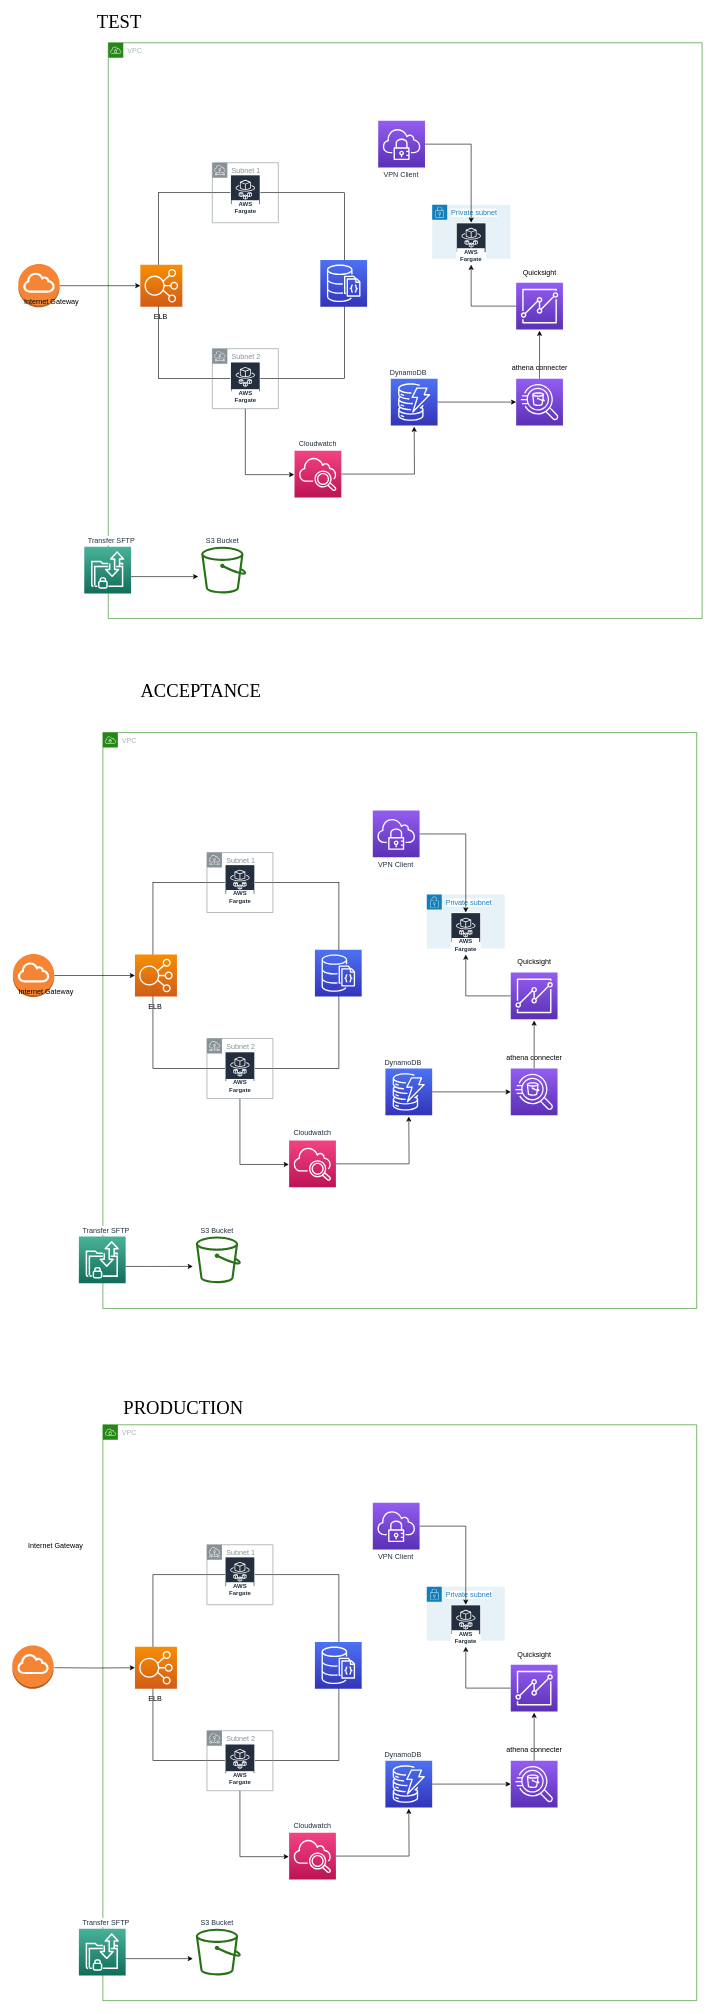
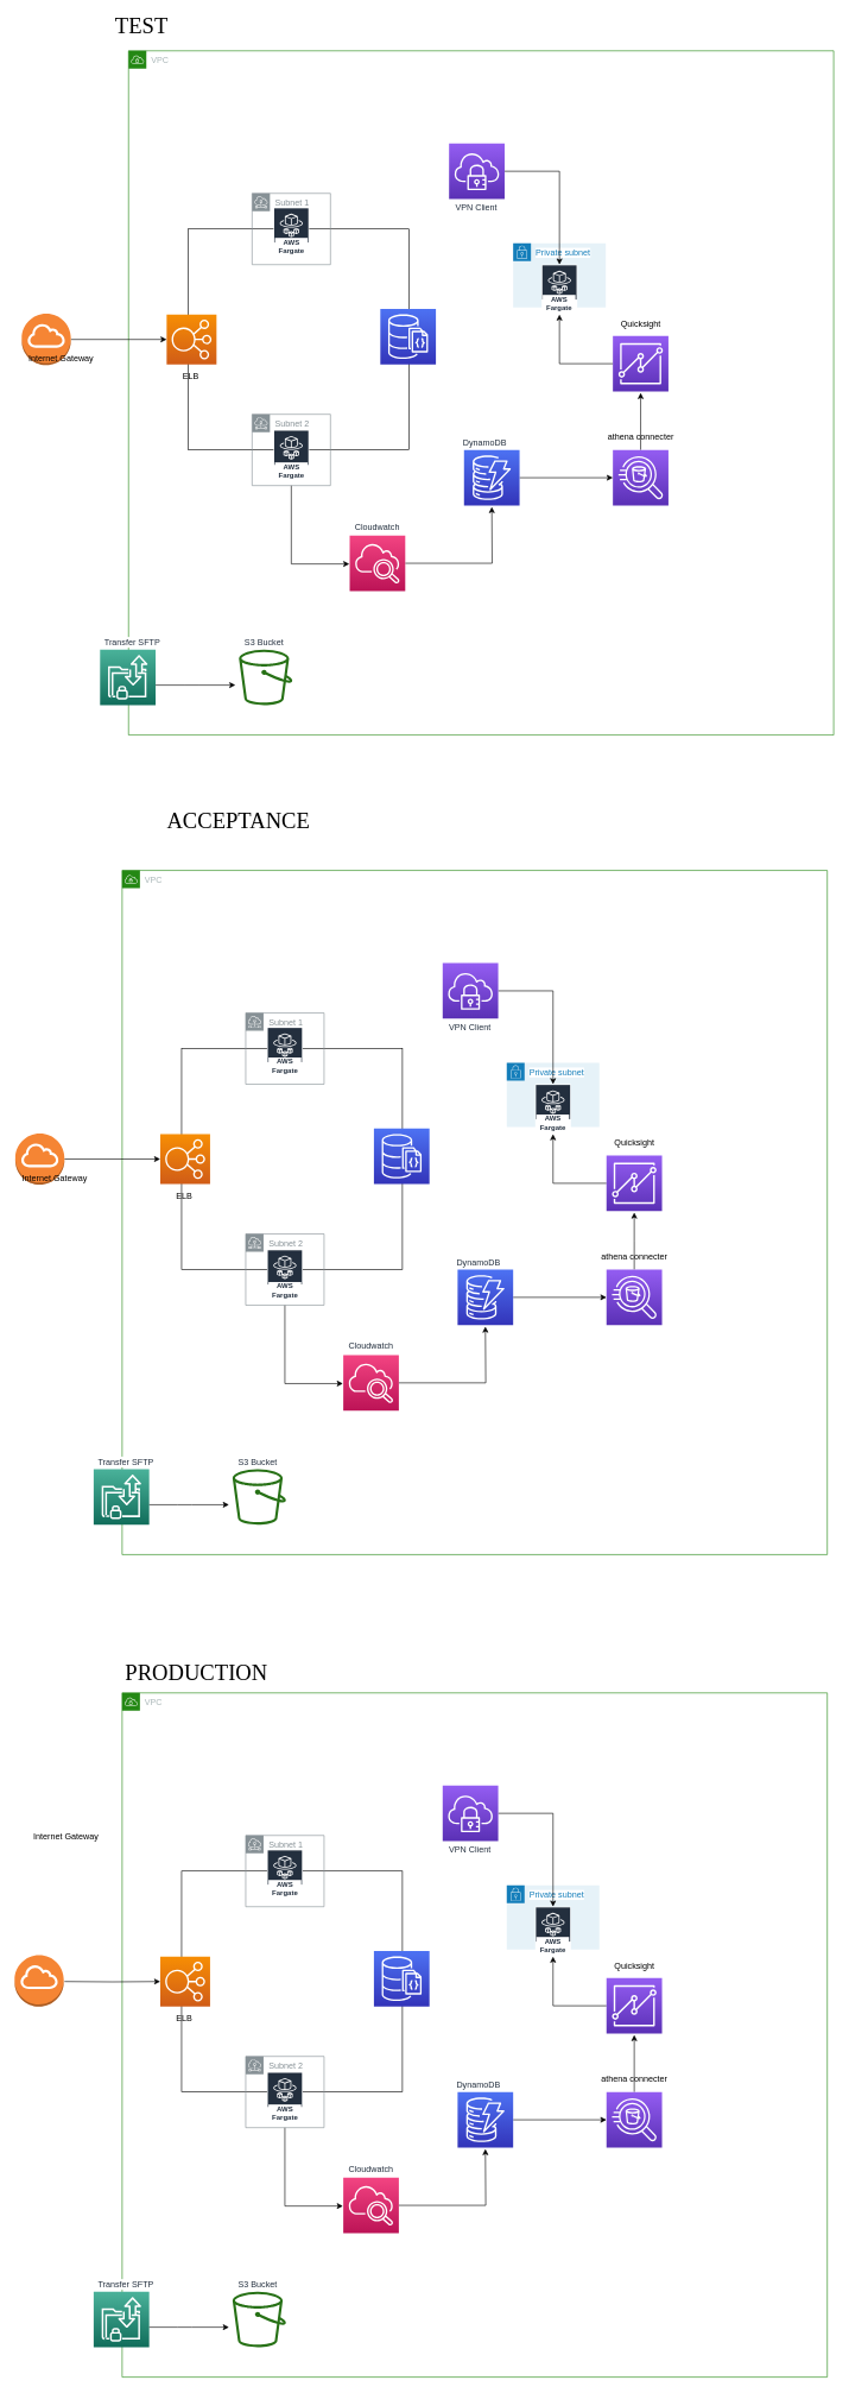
- <mxCell id="109" value="&lt;span style=&quot;font-family: &amp;#34;times new roman&amp;#34; ; font-size: 31px&quot;&gt;PRODUCTION&lt;/span&gt;" style="text;html=1;resizable=0;autosize=1;align=center;verticalAlign=middle;points=[];fillColor=none;strokeColor=none;rounded=0;" parent="1" vertex="1"><mxGeometry x="195" y="2330" width="220" height="30" as="geometry" /></mxCell>
+ <mxCell id="109" value="&lt;span style=&quot;font-family: &amp;#34;times new roman&amp;#34; ; font-size: 31px&quot;&gt;PRODUCTION&lt;/span&gt;" style="text;html=1;resizable=0;autosize=1;align=center;verticalAlign=middle;points=[];fillColor=none;strokeColor=none;rounded=0;" parent="1" vertex="1"><mxGeometry x="165" y="2330" width="220" height="30" as="geometry" /></mxCell>
